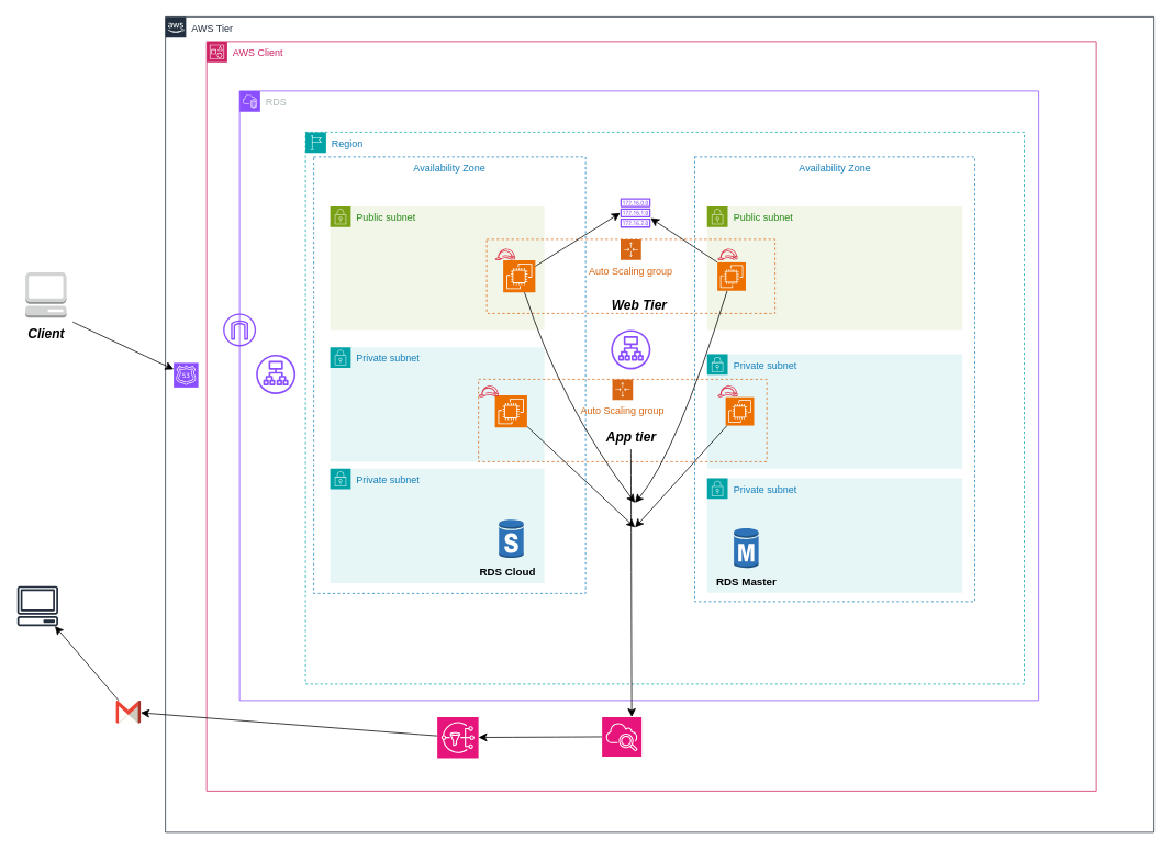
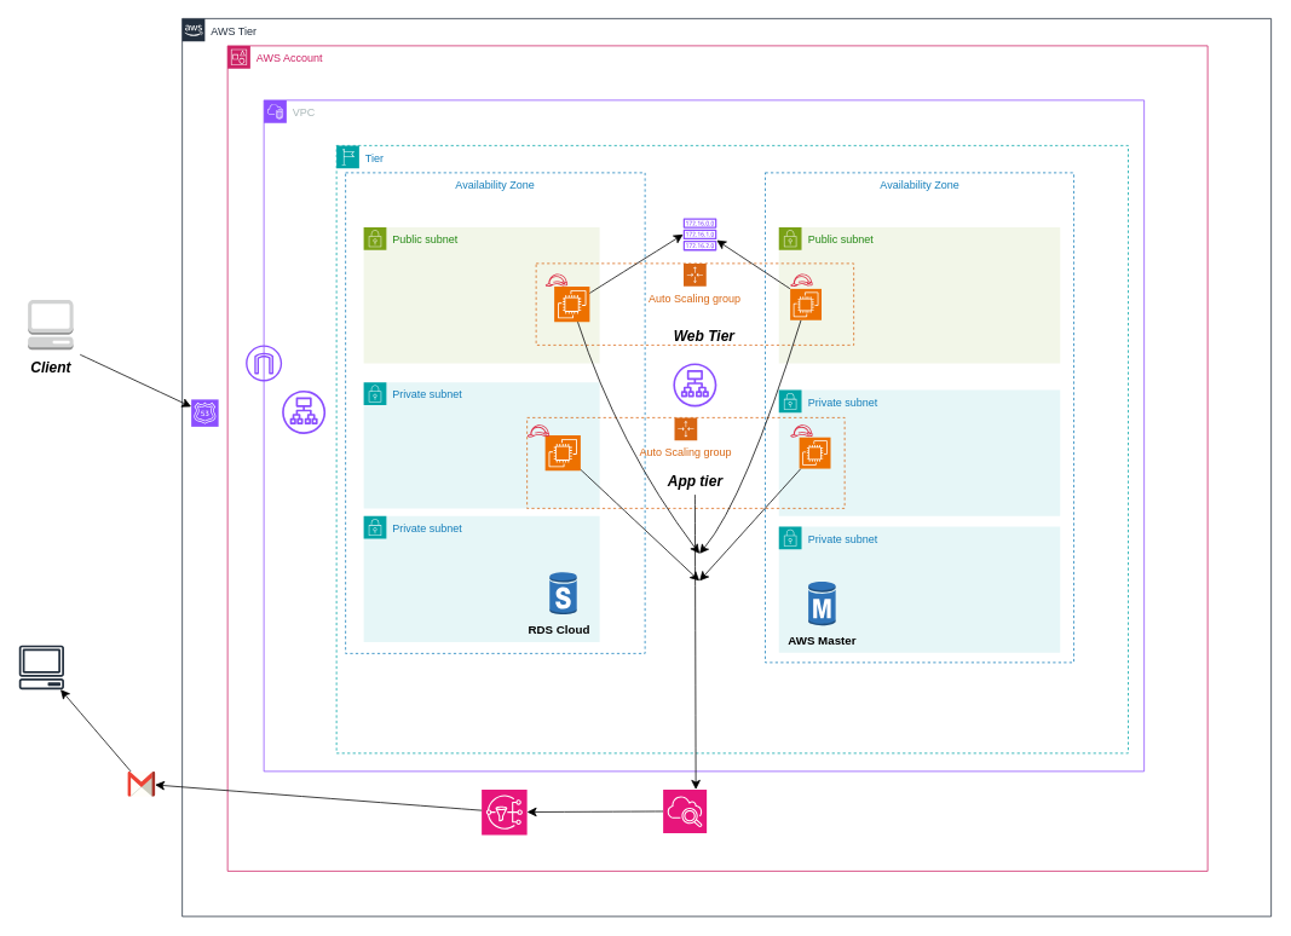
- <mxCell id="3" value="AWS Client" style="points=[[0,0],[0.25,0],[0.5,0],[0.75,0],[1,0],[1,0.25],[1,0.5],[1,0.75],[1,1],[0.75,1],[0.5,1],[0.25,1],[0,1],[0,0.75],[0,0.5],[0,0.25]];outlineConnect=0;gradientColor=none;html=1;whiteSpace=wrap;fontSize=12;fontStyle=0;container=1;pointerEvents=0;collapsible=0;recursiveResize=0;shape=mxgraph.aws4.group;grIcon=mxgraph.aws4.group_account;strokeColor=#CD2264;fillColor=none;verticalAlign=top;align=left;spacingLeft=30;fontColor=#CD2264;dashed=0;" parent="2" vertex="1"><mxGeometry x="50" y="30" width="1080" height="910" as="geometry" /></mxCell>
+ <mxCell id="3" value="AWS Account" style="points=[[0,0],[0.25,0],[0.5,0],[0.75,0],[1,0],[1,0.25],[1,0.5],[1,0.75],[1,1],[0.75,1],[0.5,1],[0.25,1],[0,1],[0,0.75],[0,0.5],[0,0.25]];outlineConnect=0;gradientColor=none;html=1;whiteSpace=wrap;fontSize=12;fontStyle=0;container=1;pointerEvents=0;collapsible=0;recursiveResize=0;shape=mxgraph.aws4.group;grIcon=mxgraph.aws4.group_account;strokeColor=#CD2264;fillColor=none;verticalAlign=top;align=left;spacingLeft=30;fontColor=#CD2264;dashed=0;" parent="2" vertex="1"><mxGeometry x="50" y="30" width="1080" height="910" as="geometry" /></mxCell>
- <mxCell id="4" value="RDS" style="points=[[0,0],[0.25,0],[0.5,0],[0.75,0],[1,0],[1,0.25],[1,0.5],[1,0.75],[1,1],[0.75,1],[0.5,1],[0.25,1],[0,1],[0,0.75],[0,0.5],[0,0.25]];outlineConnect=0;gradientColor=none;html=1;whiteSpace=wrap;fontSize=12;fontStyle=0;container=1;pointerEvents=0;collapsible=0;recursiveResize=0;shape=mxgraph.aws4.group;grIcon=mxgraph.aws4.group_vpc2;strokeColor=#8C4FFF;fillColor=none;verticalAlign=top;align=left;spacingLeft=30;fontColor=#AAB7B8;dashed=0;" parent="3" vertex="1"><mxGeometry x="40" y="60" width="970" height="740" as="geometry" /></mxCell>
+ <mxCell id="4" value="VPC" style="points=[[0,0],[0.25,0],[0.5,0],[0.75,0],[1,0],[1,0.25],[1,0.5],[1,0.75],[1,1],[0.75,1],[0.5,1],[0.25,1],[0,1],[0,0.75],[0,0.5],[0,0.25]];outlineConnect=0;gradientColor=none;html=1;whiteSpace=wrap;fontSize=12;fontStyle=0;container=1;pointerEvents=0;collapsible=0;recursiveResize=0;shape=mxgraph.aws4.group;grIcon=mxgraph.aws4.group_vpc2;strokeColor=#8C4FFF;fillColor=none;verticalAlign=top;align=left;spacingLeft=30;fontColor=#AAB7B8;dashed=0;" parent="3" vertex="1"><mxGeometry x="40" y="60" width="970" height="740" as="geometry" /></mxCell>
- <mxCell id="5" value="Region" style="points=[[0,0],[0.25,0],[0.5,0],[0.75,0],[1,0],[1,0.25],[1,0.5],[1,0.75],[1,1],[0.75,1],[0.5,1],[0.25,1],[0,1],[0,0.75],[0,0.5],[0,0.25]];outlineConnect=0;gradientColor=none;html=1;whiteSpace=wrap;fontSize=12;fontStyle=0;container=1;pointerEvents=0;collapsible=0;recursiveResize=0;shape=mxgraph.aws4.group;grIcon=mxgraph.aws4.group_region;strokeColor=#00A4A6;fillColor=none;verticalAlign=top;align=left;spacingLeft=30;fontColor=#147EBA;dashed=1;" parent="4" vertex="1"><mxGeometry x="80" y="50" width="872.5" height="670" as="geometry" /></mxCell>
+ <mxCell id="5" value="Tier" style="points=[[0,0],[0.25,0],[0.5,0],[0.75,0],[1,0],[1,0.25],[1,0.5],[1,0.75],[1,1],[0.75,1],[0.5,1],[0.25,1],[0,1],[0,0.75],[0,0.5],[0,0.25]];outlineConnect=0;gradientColor=none;html=1;whiteSpace=wrap;fontSize=12;fontStyle=0;container=1;pointerEvents=0;collapsible=0;recursiveResize=0;shape=mxgraph.aws4.group;grIcon=mxgraph.aws4.group_region;strokeColor=#00A4A6;fillColor=none;verticalAlign=top;align=left;spacingLeft=30;fontColor=#147EBA;dashed=1;" parent="4" vertex="1"><mxGeometry x="80" y="50" width="872.5" height="670" as="geometry" /></mxCell>
- <mxCell id="29" value="&lt;font style=&quot;font-size: 13px;&quot;&gt;&lt;b&gt;RDS&amp;nbsp;Master&lt;/b&gt;&lt;/font&gt;" style="text;html=1;align=center;verticalAlign=middle;resizable=0;points=[];autosize=1;strokeColor=none;fillColor=none;fontSize=16;" parent="5" vertex="1"><mxGeometry x="485" y="529" width="100" height="30" as="geometry" /></mxCell>
+ <mxCell id="29" value="&lt;font style=&quot;font-size: 13px;&quot;&gt;&lt;b&gt;AWS&amp;nbsp;Master&lt;/b&gt;&lt;/font&gt;" style="text;html=1;align=center;verticalAlign=middle;resizable=0;points=[];autosize=1;strokeColor=none;fillColor=none;fontSize=16;" parent="5" vertex="1"><mxGeometry x="485" y="529" width="100" height="30" as="geometry" /></mxCell>
